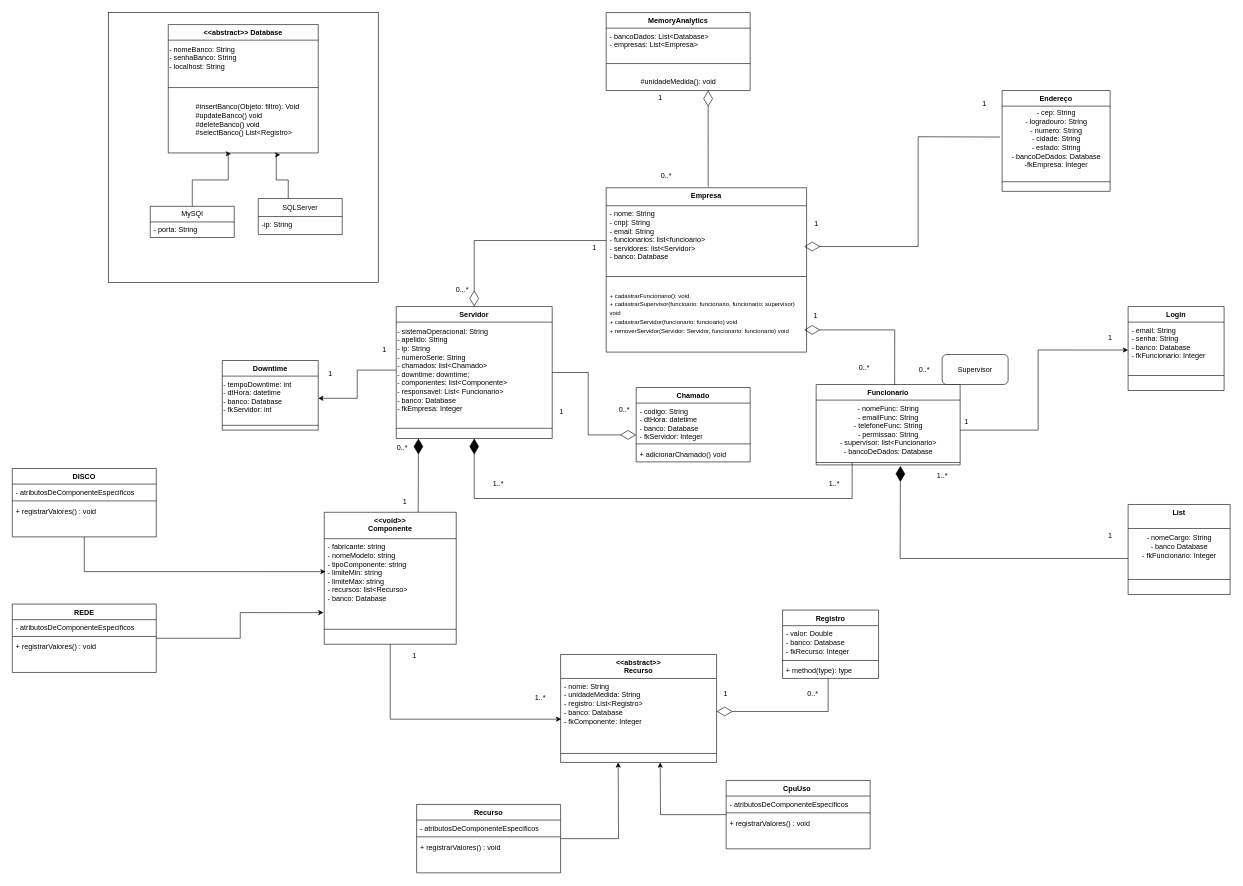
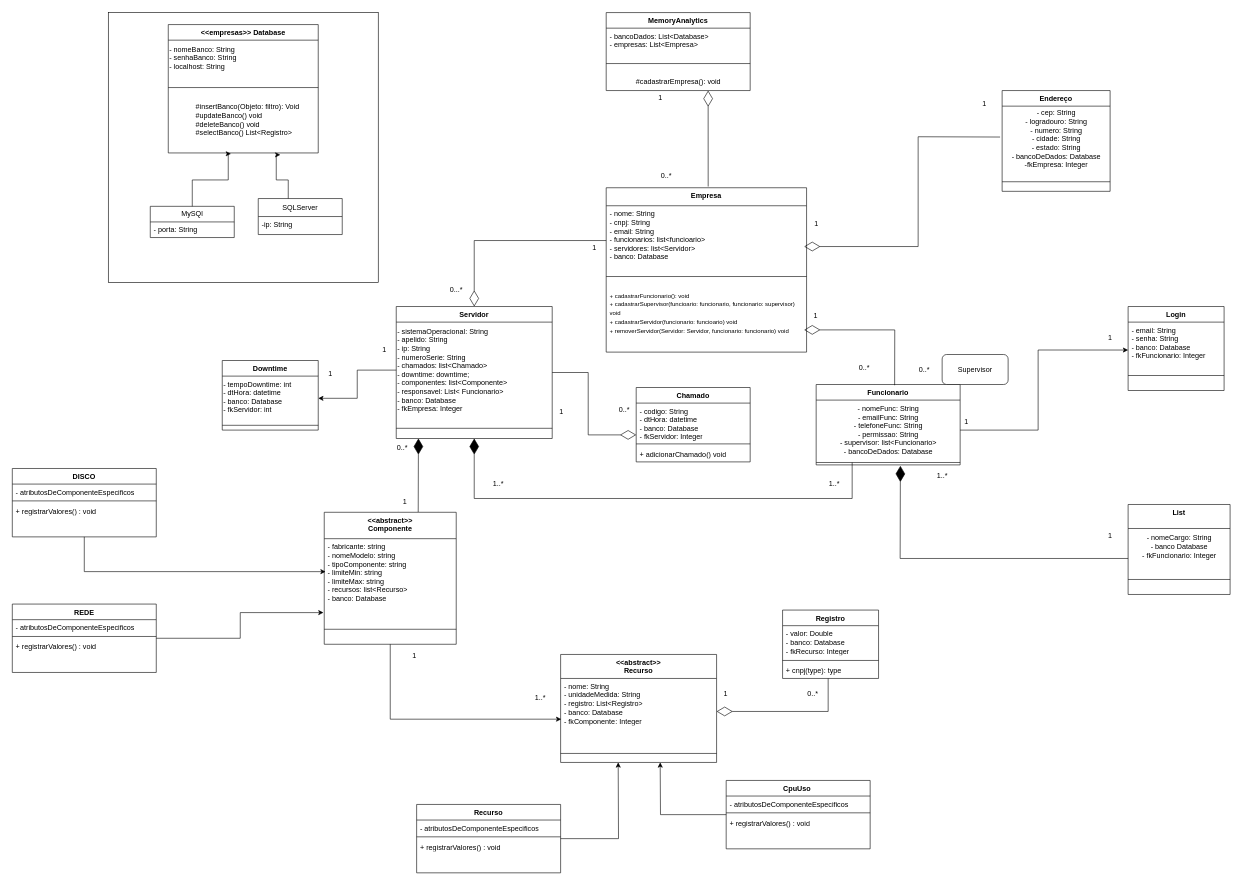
- <mxCell id="8" value="&amp;lt;&amp;lt;abstract&amp;gt;&amp;gt; Database" style="swimlane;fontStyle=1;align=center;verticalAlign=top;childLayout=stackLayout;horizontal=1;startSize=26;horizontalStack=0;resizeParent=1;resizeParentMax=0;resizeLast=0;collapsible=1;marginBottom=0;whiteSpace=wrap;html=1;" parent="1" vertex="1"><mxGeometry x="280" y="40" width="250" height="214" as="geometry" /></mxCell>
+ <mxCell id="8" value="&amp;lt;&amp;lt;empresas&amp;gt;&amp;gt; Database" style="swimlane;fontStyle=1;align=center;verticalAlign=top;childLayout=stackLayout;horizontal=1;startSize=26;horizontalStack=0;resizeParent=1;resizeParentMax=0;resizeLast=0;collapsible=1;marginBottom=0;whiteSpace=wrap;html=1;" parent="1" vertex="1"><mxGeometry x="280" y="40" width="250" height="214" as="geometry" /></mxCell>
- <mxCell id="5" value="#unidadeMedida(): void" style="text;html=1;align=center;verticalAlign=middle;resizable=0;points=[];autosize=1;strokeColor=none;fillColor=none;" parent="2" vertex="1"><mxGeometry y="100" width="240" height="30" as="geometry" /></mxCell>
+ <mxCell id="5" value="#cadastrarEmpresa(): void" style="text;html=1;align=center;verticalAlign=middle;resizable=0;points=[];autosize=1;strokeColor=none;fillColor=none;" parent="2" vertex="1"><mxGeometry y="100" width="240" height="30" as="geometry" /></mxCell>
- <mxCell id="97" value="0...*" style="text;html=1;align=center;verticalAlign=middle;resizable=0;points=[];autosize=1;strokeColor=none;fillColor=none;" parent="1" vertex="1"><mxGeometry x="750" y="468" width="40" height="30" as="geometry" /></mxCell>
+ <mxCell id="97" value="0...*" style="text;html=1;align=center;verticalAlign=middle;resizable=0;points=[];autosize=1;strokeColor=none;fillColor=none;" parent="1" vertex="1"><mxGeometry x="740" y="468" width="40" height="30" as="geometry" /></mxCell>
- <mxCell id="38" value="&amp;lt;&amp;lt;void&amp;gt;&amp;gt;&lt;br&gt;Componente" style="swimlane;fontStyle=1;align=center;verticalAlign=top;childLayout=stackLayout;horizontal=1;startSize=44;horizontalStack=0;resizeParent=1;resizeParentMax=0;resizeLast=0;collapsible=1;marginBottom=0;whiteSpace=wrap;html=1;" parent="1" vertex="1"><mxGeometry x="540" y="853" width="220" height="220" as="geometry" /></mxCell>
+ <mxCell id="38" value="&amp;lt;&amp;lt;abstract&amp;gt;&amp;gt;&lt;br&gt;Componente" style="swimlane;fontStyle=1;align=center;verticalAlign=top;childLayout=stackLayout;horizontal=1;startSize=44;horizontalStack=0;resizeParent=1;resizeParentMax=0;resizeLast=0;collapsible=1;marginBottom=0;whiteSpace=wrap;html=1;" parent="1" vertex="1"><mxGeometry x="540" y="853" width="220" height="220" as="geometry" /></mxCell>
- <mxCell id="50" value="+ method(type): type" style="text;strokeColor=none;fillColor=none;align=left;verticalAlign=top;spacingLeft=4;spacingRight=4;overflow=hidden;rotatable=0;points=[[0,0.5],[1,0.5]];portConstraint=eastwest;whiteSpace=wrap;html=1;" parent="47" vertex="1"><mxGeometry y="88" width="160" height="26" as="geometry" /></mxCell>
+ <mxCell id="50" value="+ cnpj(type): type" style="text;strokeColor=none;fillColor=none;align=left;verticalAlign=top;spacingLeft=4;spacingRight=4;overflow=hidden;rotatable=0;points=[[0,0.5],[1,0.5]];portConstraint=eastwest;whiteSpace=wrap;html=1;" parent="47" vertex="1"><mxGeometry y="88" width="160" height="26" as="geometry" /></mxCell>
